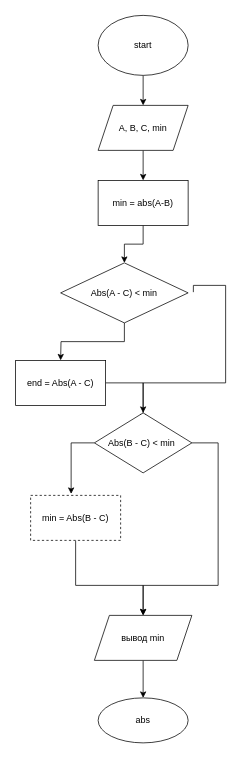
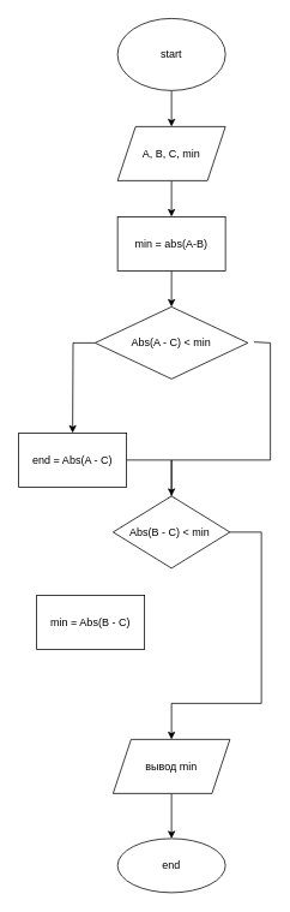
- <mxCell id="10" value="Abs(A - C) &amp;lt; min" style="rhombus;whiteSpace=wrap;html=1;" parent="1" vertex="1"><mxGeometry x="80" y="350" width="170" height="80" as="geometry" /></mxCell>
+ <mxCell id="10" value="Abs(A - C) &amp;lt; min" style="rhombus;whiteSpace=wrap;html=1;" parent="1" vertex="1"><mxGeometry x="105" y="340" width="170" height="80" as="geometry" /></mxCell>
- <mxCell id="13" style="edgeStyle=orthogonalEdgeStyle;rounded=0;orthogonalLoop=1;jettySize=auto;html=1;entryX=0.45;entryY=-0.033;entryDx=0;entryDy=0;entryPerimeter=0;" parent="1" source="15" target="17" edge="1"><mxGeometry relative="1" as="geometry"><Array as="points"><mxPoint x="94" y="590" /></Array></mxGeometry></mxCell>
- <mxCell id="17" value="min = Abs(B - C)" style="rounded=0;whiteSpace=wrap;html=1;dashed=1;" parent="1" vertex="1"><mxGeometry x="40" y="660" width="120" height="60" as="geometry" /></mxCell>
+ <mxCell id="17" value="min = Abs(B - C)" style="rounded=0;whiteSpace=wrap;html=1;" parent="1" vertex="1"><mxGeometry x="40" y="660" width="120" height="60" as="geometry" /></mxCell>
- <mxCell id="16" style="edgeStyle=orthogonalEdgeStyle;rounded=0;orthogonalLoop=1;jettySize=auto;html=1;entryX=0.5;entryY=0;entryDx=0;entryDy=0;" edge="1" parent="1" source="17" target="19"><mxGeometry relative="1" as="geometry"><Array as="points"><mxPoint x="100" y="780" /><mxPoint x="190" y="780" /></Array></mxGeometry></mxCell>
- <mxCell id="20" value="abs" style="ellipse;whiteSpace=wrap;html=1;" parent="1" vertex="1"><mxGeometry x="130" y="930" width="120" height="60" as="geometry" /></mxCell>
+ <mxCell id="20" value="end" style="ellipse;whiteSpace=wrap;html=1;" parent="1" vertex="1"><mxGeometry x="130" y="930" width="120" height="60" as="geometry" /></mxCell>
